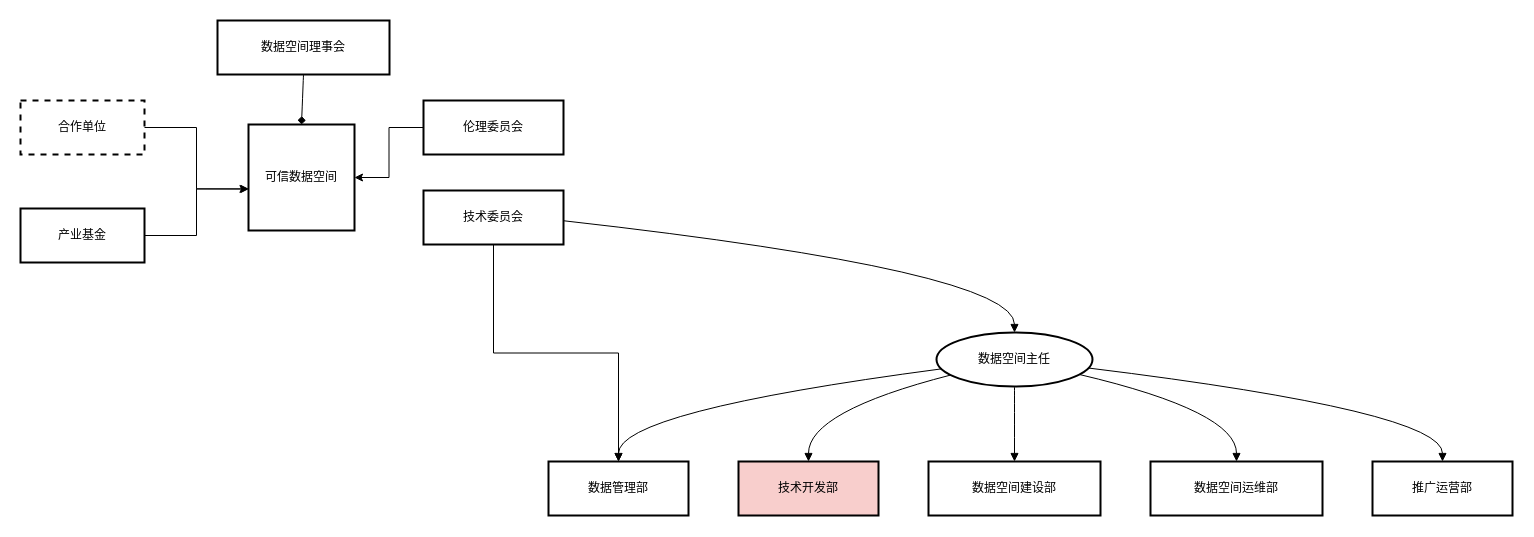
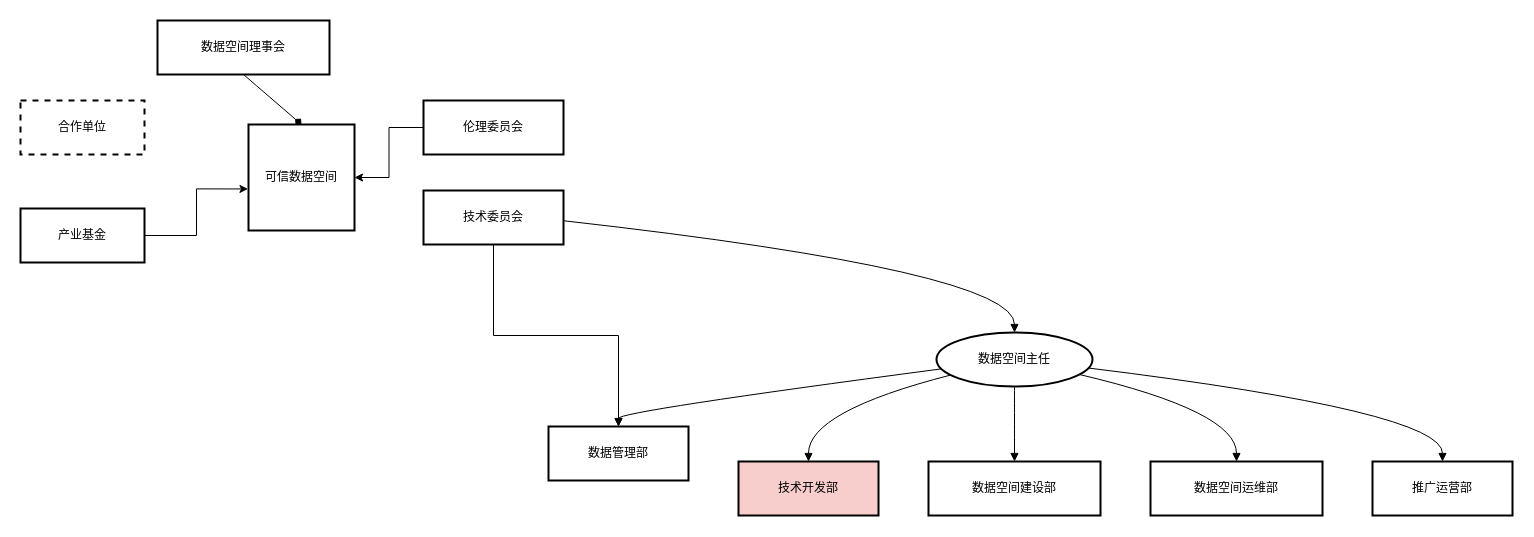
- <mxCell id="2" value="数据空间理事会" style="whiteSpace=wrap;strokeWidth=2;" vertex="1" parent="1"><mxGeometry x="217" y="20" width="172" height="54" as="geometry" /></mxCell>
+ <mxCell id="2" value="数据空间理事会" style="whiteSpace=wrap;strokeWidth=2;" vertex="1" parent="1"><mxGeometry x="157" y="20" width="172" height="54" as="geometry" /></mxCell>
- <mxCell id="22" style="edgeStyle=orthogonalEdgeStyle;rounded=0;orthogonalLoop=1;jettySize=auto;html=1;exitX=1;exitY=0.5;exitDx=0;exitDy=0;entryX=0.005;entryY=0.392;entryDx=0;entryDy=0;entryPerimeter=0;" edge="1" parent="1" source="20" target="3"><mxGeometry relative="1" as="geometry" /></mxCell>
- <mxCell id="8" value="数据管理部" style="whiteSpace=wrap;strokeWidth=2;" vertex="1" parent="1"><mxGeometry x="548" y="461" width="140" height="54" as="geometry" /></mxCell>
+ <mxCell id="8" value="数据管理部" style="whiteSpace=wrap;strokeWidth=2;" vertex="1" parent="1"><mxGeometry x="548" y="426" width="140" height="54" as="geometry" /></mxCell>
